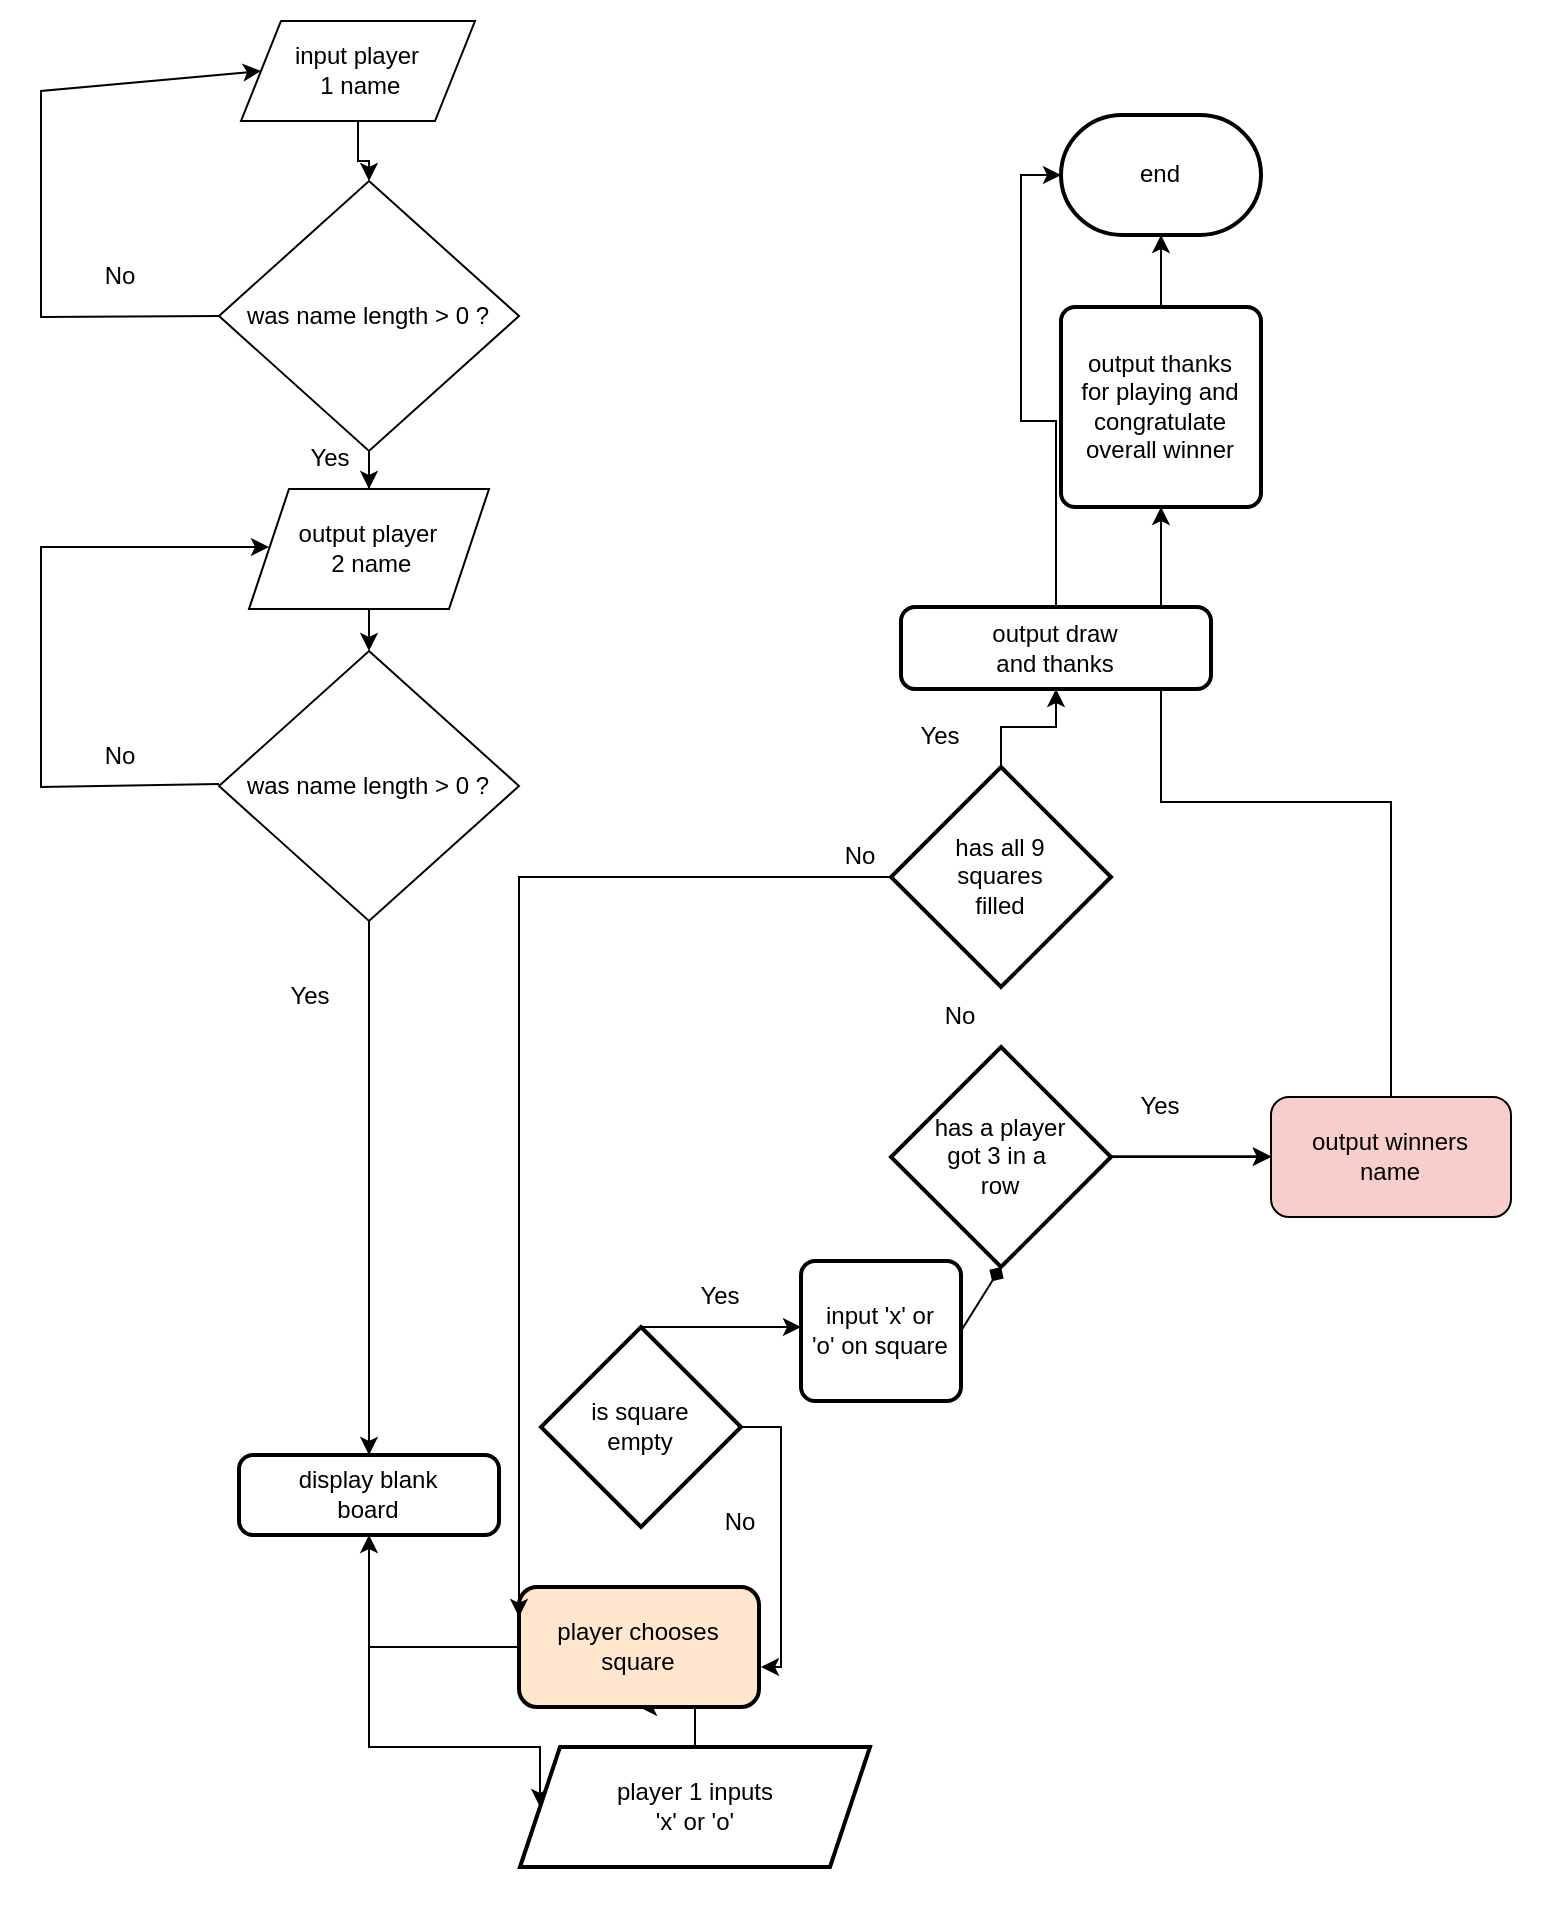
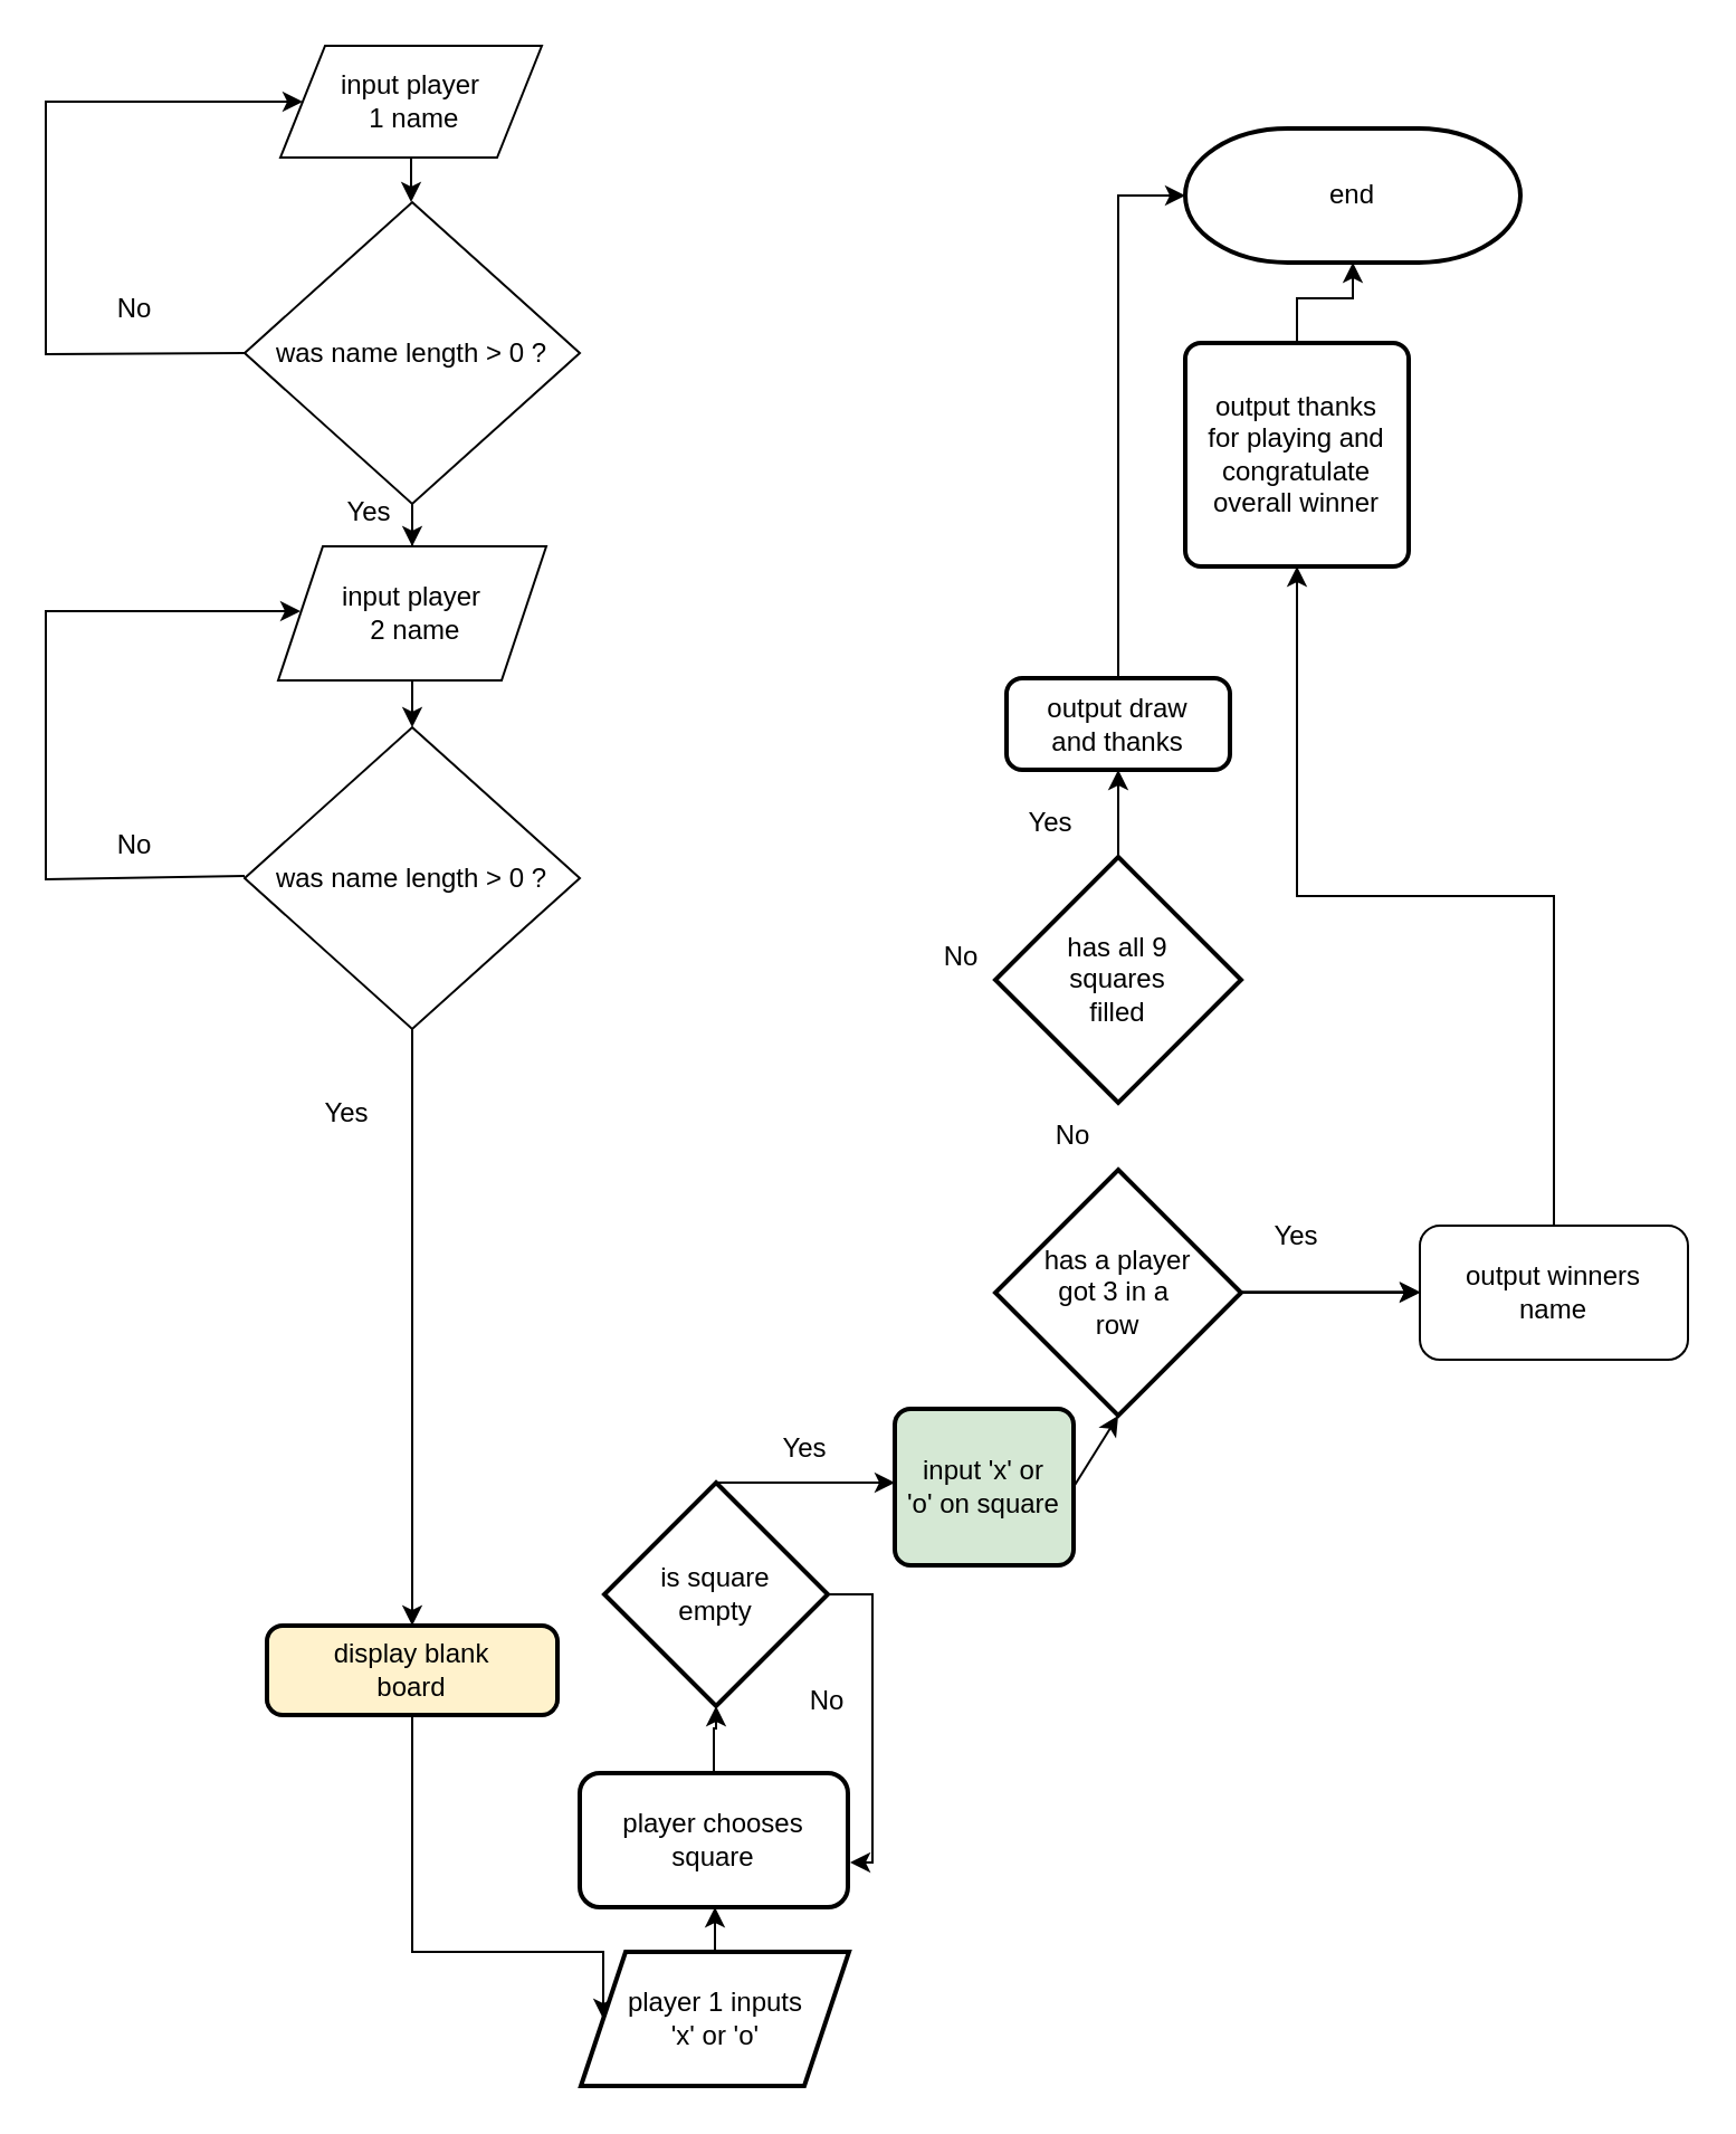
- <mxCell id="3" value="input player&lt;br&gt;&amp;nbsp;1 name" style="shape=parallelogram;perimeter=parallelogramPerimeter;whiteSpace=wrap;html=1;fixedSize=1;" vertex="1" parent="1"><mxGeometry x="120" y="10" width="117" height="50" as="geometry" /></mxCell>
+ <mxCell id="3" value="input player&lt;br&gt;&amp;nbsp;1 name" style="shape=parallelogram;perimeter=parallelogramPerimeter;whiteSpace=wrap;html=1;fixedSize=1;" vertex="1" parent="1"><mxGeometry x="125" y="20" width="117" height="50" as="geometry" /></mxCell>
- <mxCell id="37" value="end" style="strokeWidth=2;html=1;shape=mxgraph.flowchart.terminator;whiteSpace=wrap;" vertex="1" parent="1"><mxGeometry x="530" y="57" width="100" height="60" as="geometry" /></mxCell>
+ <mxCell id="37" value="end" style="strokeWidth=2;html=1;shape=mxgraph.flowchart.terminator;whiteSpace=wrap;" vertex="1" parent="1"><mxGeometry x="530" y="57" width="150" height="60" as="geometry" /></mxCell>
- <mxCell id="12" value="output player&lt;br&gt;&amp;nbsp;2 name" style="shape=parallelogram;perimeter=parallelogramPerimeter;whiteSpace=wrap;html=1;fixedSize=1;" vertex="1" parent="1"><mxGeometry x="124" y="244" width="120" height="60" as="geometry" /></mxCell>
+ <mxCell id="12" value="input player&lt;br&gt;&amp;nbsp;2 name" style="shape=parallelogram;perimeter=parallelogramPerimeter;whiteSpace=wrap;html=1;fixedSize=1;" vertex="1" parent="1"><mxGeometry x="124" y="244" width="120" height="60" as="geometry" /></mxCell>
- <mxCell id="44" value="output draw&lt;br&gt;and thanks" style="rounded=1;whiteSpace=wrap;html=1;absoluteArcSize=1;arcSize=14;strokeWidth=2;" vertex="1" parent="1"><mxGeometry x="450" y="303" width="155" height="41" as="geometry" /></mxCell>
+ <mxCell id="44" value="output draw&lt;br&gt;and thanks" style="rounded=1;whiteSpace=wrap;html=1;absoluteArcSize=1;arcSize=14;strokeWidth=2;" vertex="1" parent="1"><mxGeometry x="450" y="303" width="100" height="41" as="geometry" /></mxCell>
- <mxCell id="29" value="" style="edgeStyle=orthogonalEdgeStyle;rounded=0;orthogonalLoop=1;jettySize=auto;html=1;entryX=0;entryY=0.25;entryDx=0;entryDy=0;" edge="1" parent="1" source="31" target="20"><mxGeometry relative="1" as="geometry"><mxPoint x="380" y="508" as="targetPoint" /><Array as="points"><mxPoint x="259" y="438" /></Array></mxGeometry></mxCell>
- <mxCell id="36" value="output winners&lt;br&gt;name" style="rounded=1;whiteSpace=wrap;html=1;fillColor=#f8cecc;" vertex="1" parent="1"><mxGeometry x="635" y="548" width="120" height="60" as="geometry" /></mxCell>
+ <mxCell id="36" value="output winners&lt;br&gt;name" style="rounded=1;whiteSpace=wrap;html=1;" vertex="1" parent="1"><mxGeometry x="635" y="548" width="120" height="60" as="geometry" /></mxCell>
- <mxCell id="42" value="" style="endArrow=diamond;html=1;rounded=0;exitX=1;exitY=0.5;exitDx=0;exitDy=0;entryX=0.5;entryY=1;entryDx=0;entryDy=0;entryPerimeter=0;" edge="1" parent="1" source="41" target="28"><mxGeometry width="50" height="50" relative="1" as="geometry"><mxPoint x="420" y="763" as="sourcePoint" /><mxPoint x="500" y="665" as="targetPoint" /></mxGeometry></mxCell>
+ <mxCell id="42" value="" style="endArrow=classic;html=1;rounded=0;exitX=1;exitY=0.5;exitDx=0;exitDy=0;entryX=0.5;entryY=1;entryDx=0;entryDy=0;entryPerimeter=0;" edge="1" parent="1" source="41" target="28"><mxGeometry width="50" height="50" relative="1" as="geometry"><mxPoint x="420" y="763" as="sourcePoint" /><mxPoint x="500" y="665" as="targetPoint" /></mxGeometry></mxCell>
- <mxCell id="41" value="input 'x' or&lt;br&gt;'o' on square" style="rounded=1;whiteSpace=wrap;html=1;absoluteArcSize=1;arcSize=14;strokeWidth=2;" vertex="1" parent="1"><mxGeometry x="400" y="630" width="80" height="70" as="geometry" /></mxCell>
+ <mxCell id="41" value="input 'x' or&lt;br&gt;'o' on square" style="rounded=1;whiteSpace=wrap;html=1;absoluteArcSize=1;arcSize=14;strokeWidth=2;fillColor=#d5e8d4;" vertex="1" parent="1"><mxGeometry x="400" y="630" width="80" height="70" as="geometry" /></mxCell>
- <mxCell id="5" value="display blank&lt;br&gt;board" style="rounded=1;whiteSpace=wrap;html=1;absoluteArcSize=1;arcSize=14;strokeWidth=2;" vertex="1" parent="1"><mxGeometry x="119" y="727" width="130" height="40" as="geometry" /></mxCell>
+ <mxCell id="5" value="display blank&lt;br&gt;board" style="rounded=1;whiteSpace=wrap;html=1;absoluteArcSize=1;arcSize=14;strokeWidth=2;fillColor=#fff2cc;" vertex="1" parent="1"><mxGeometry x="119" y="727" width="130" height="40" as="geometry" /></mxCell>
- <mxCell id="19" value="" style="edgeStyle=orthogonalEdgeStyle;rounded=0;orthogonalLoop=1;jettySize=auto;html=1;" edge="1" parent="1" source="20" target="5"><mxGeometry relative="1" as="geometry" /></mxCell>
+ <mxCell id="19" value="" style="edgeStyle=orthogonalEdgeStyle;rounded=0;orthogonalLoop=1;jettySize=auto;html=1;" edge="1" parent="1" source="20" target="22"><mxGeometry relative="1" as="geometry" /></mxCell>
- <mxCell id="20" value="player chooses&lt;br&gt;square" style="rounded=1;whiteSpace=wrap;html=1;strokeWidth=2;fillColor=#ffe6cc;" vertex="1" parent="1"><mxGeometry x="259" y="793" width="120" height="60" as="geometry" /></mxCell>
+ <mxCell id="20" value="player chooses&lt;br&gt;square" style="rounded=1;whiteSpace=wrap;html=1;strokeWidth=2;" vertex="1" parent="1"><mxGeometry x="259" y="793" width="120" height="60" as="geometry" /></mxCell>
- <mxCell id="18" value="player 1 inputs&lt;br&gt;'x' or 'o'" style="shape=parallelogram;perimeter=parallelogramPerimeter;whiteSpace=wrap;html=1;fixedSize=1;strokeWidth=2;" vertex="1" parent="1"><mxGeometry x="259.5" y="873" width="175" height="60" as="geometry" /></mxCell>
+ <mxCell id="18" value="player 1 inputs&lt;br&gt;'x' or 'o'" style="shape=parallelogram;perimeter=parallelogramPerimeter;whiteSpace=wrap;html=1;fixedSize=1;strokeWidth=2;" vertex="1" parent="1"><mxGeometry x="259.5" y="873" width="120" height="60" as="geometry" /></mxCell>
